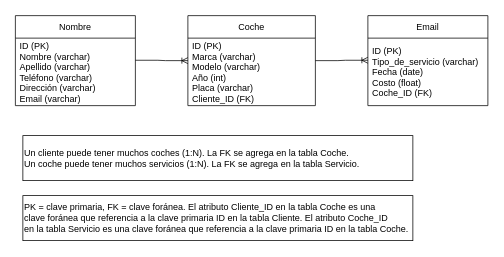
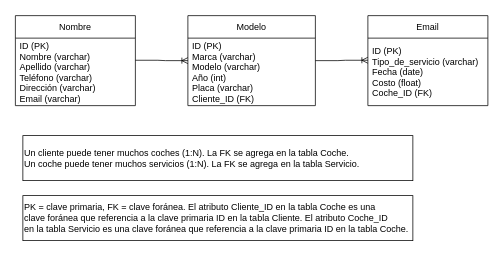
- <mxCell id="4" value="Coche" style="swimlane;fontStyle=0;childLayout=stackLayout;horizontal=1;startSize=30;horizontalStack=0;resizeParent=1;resizeParentMax=0;resizeLast=0;collapsible=1;marginBottom=0;" vertex="1" parent="1"><mxGeometry x="250" y="20" width="170" height="120" as="geometry" /></mxCell>
+ <mxCell id="4" value="Modelo" style="swimlane;fontStyle=0;childLayout=stackLayout;horizontal=1;startSize=30;horizontalStack=0;resizeParent=1;resizeParentMax=0;resizeLast=0;collapsible=1;marginBottom=0;" vertex="1" parent="1"><mxGeometry x="250" y="20" width="170" height="120" as="geometry" /></mxCell>
